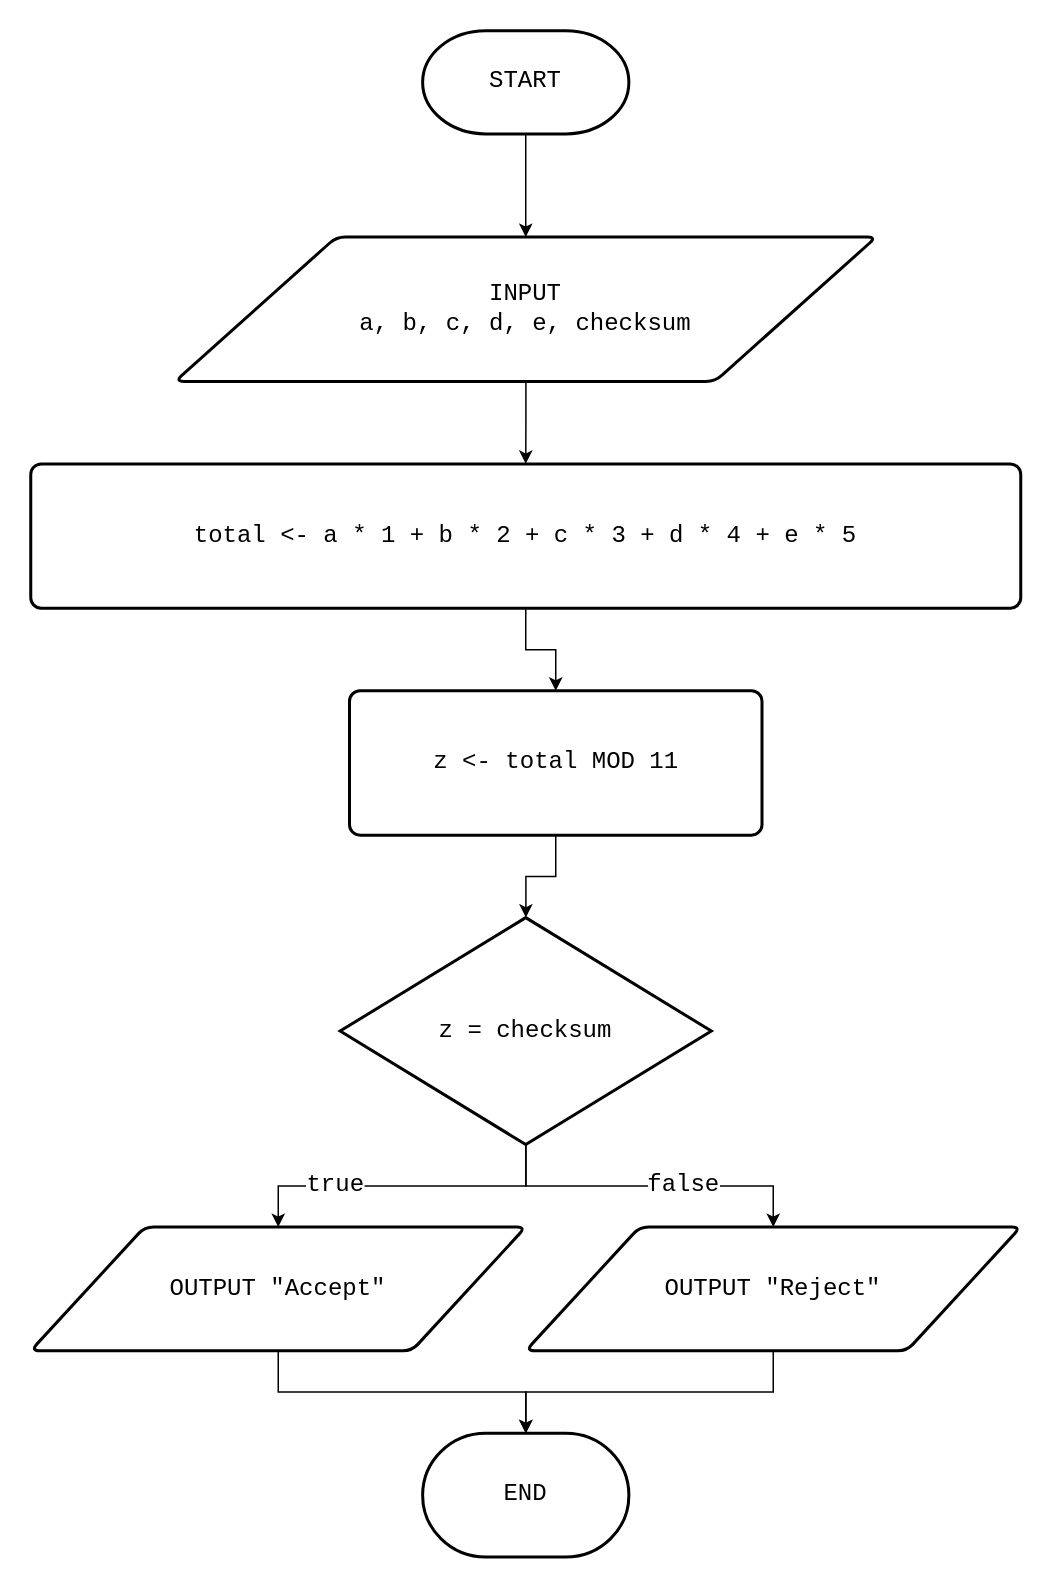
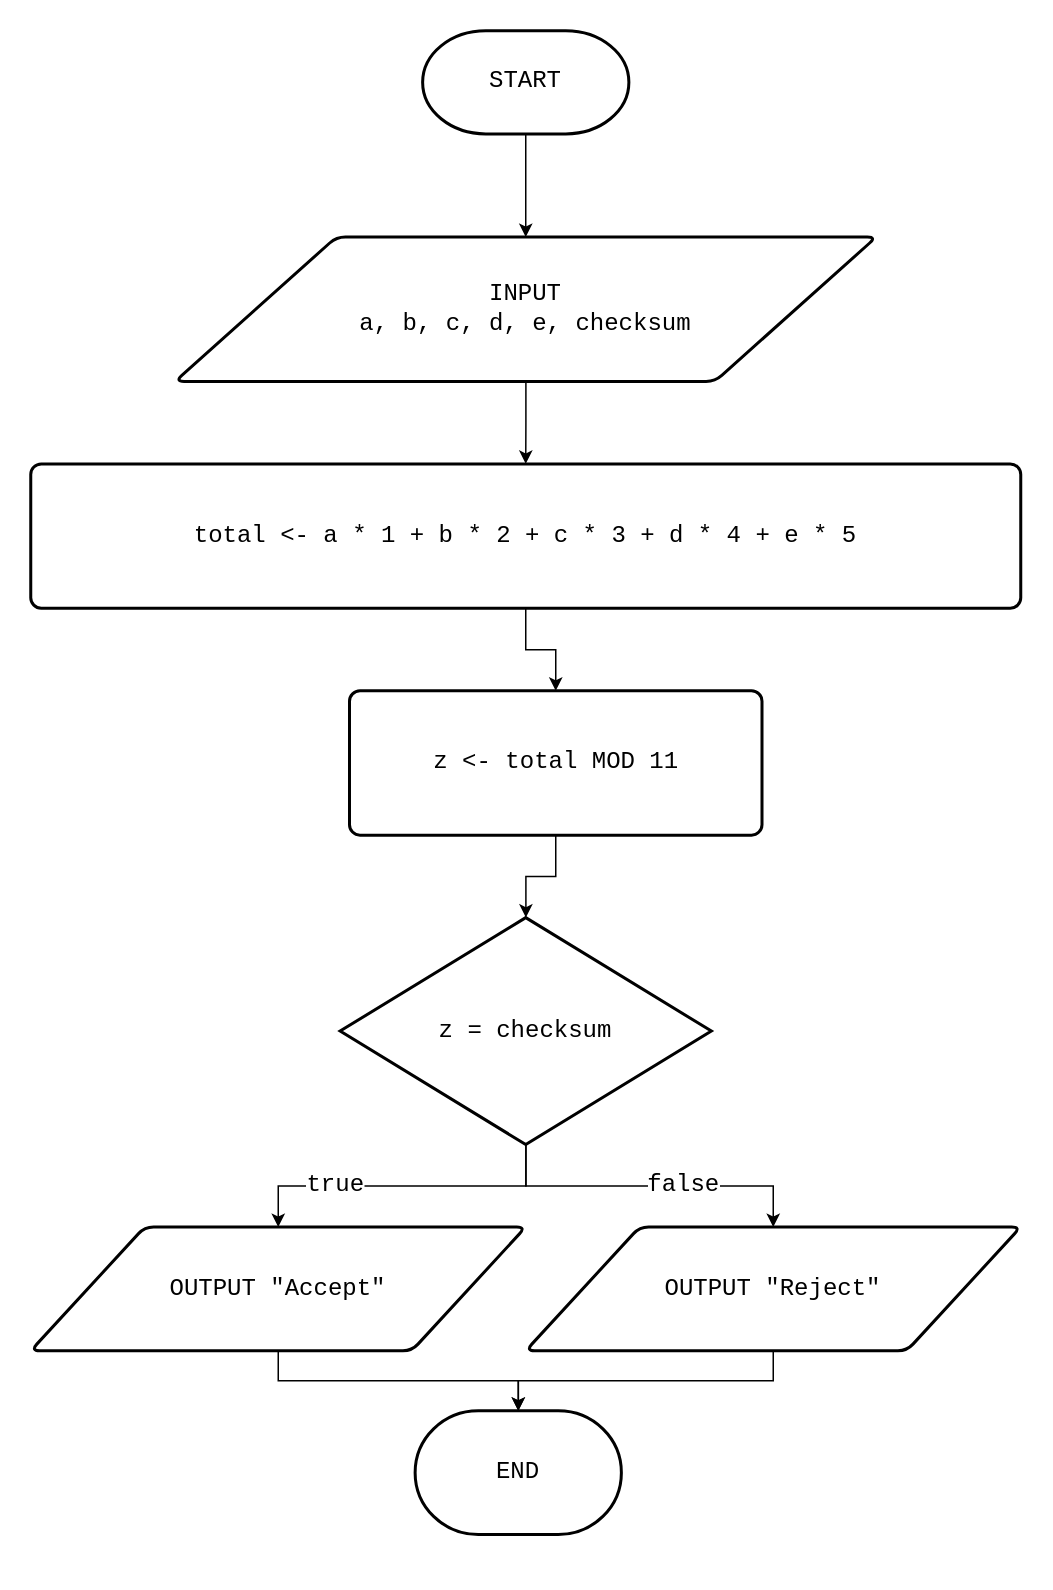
- <mxCell id="15" value="END" style="strokeWidth=2;html=1;shape=mxgraph.flowchart.terminator;whiteSpace=wrap;fontFamily=Courier New;fontSize=16;" parent="2" vertex="1"><mxGeometry x="261.25" y="935" width="137.5" height="82.5" as="geometry" /></mxCell>
+ <mxCell id="15" value="END" style="strokeWidth=2;html=1;shape=mxgraph.flowchart.terminator;whiteSpace=wrap;fontFamily=Courier New;fontSize=16;" parent="2" vertex="1"><mxGeometry x="256.25" y="920" width="137.5" height="82.5" as="geometry" /></mxCell>
